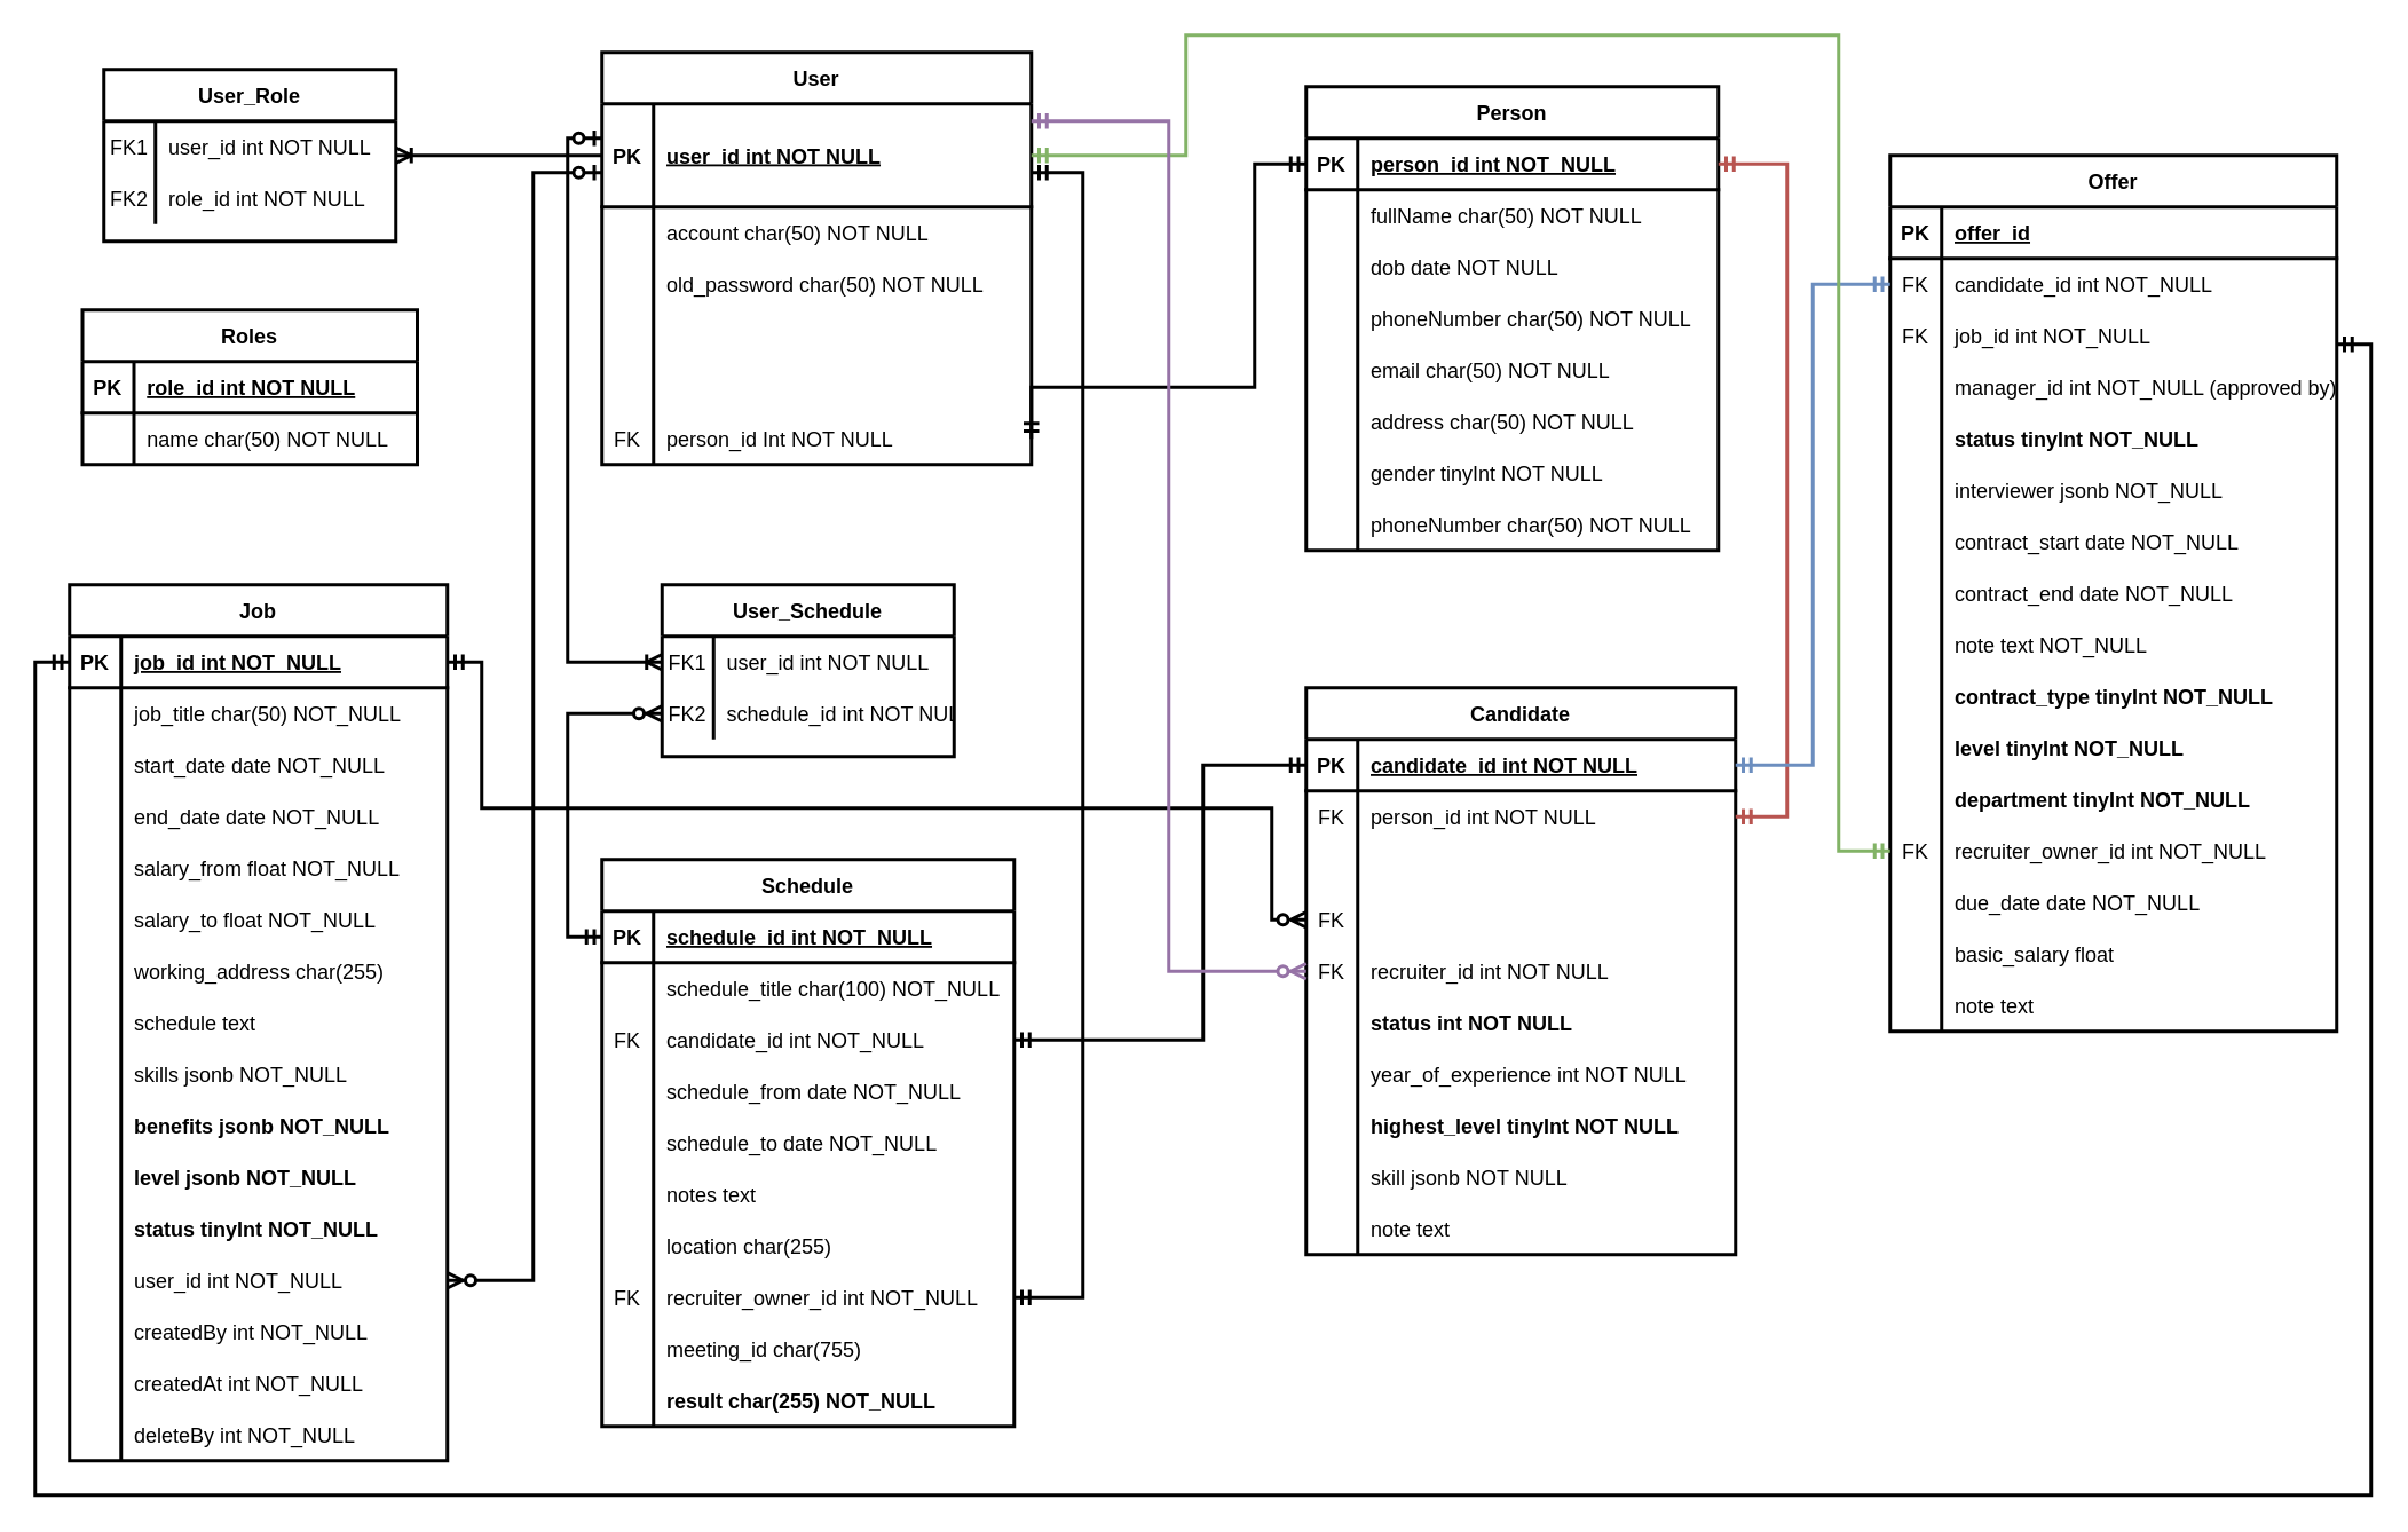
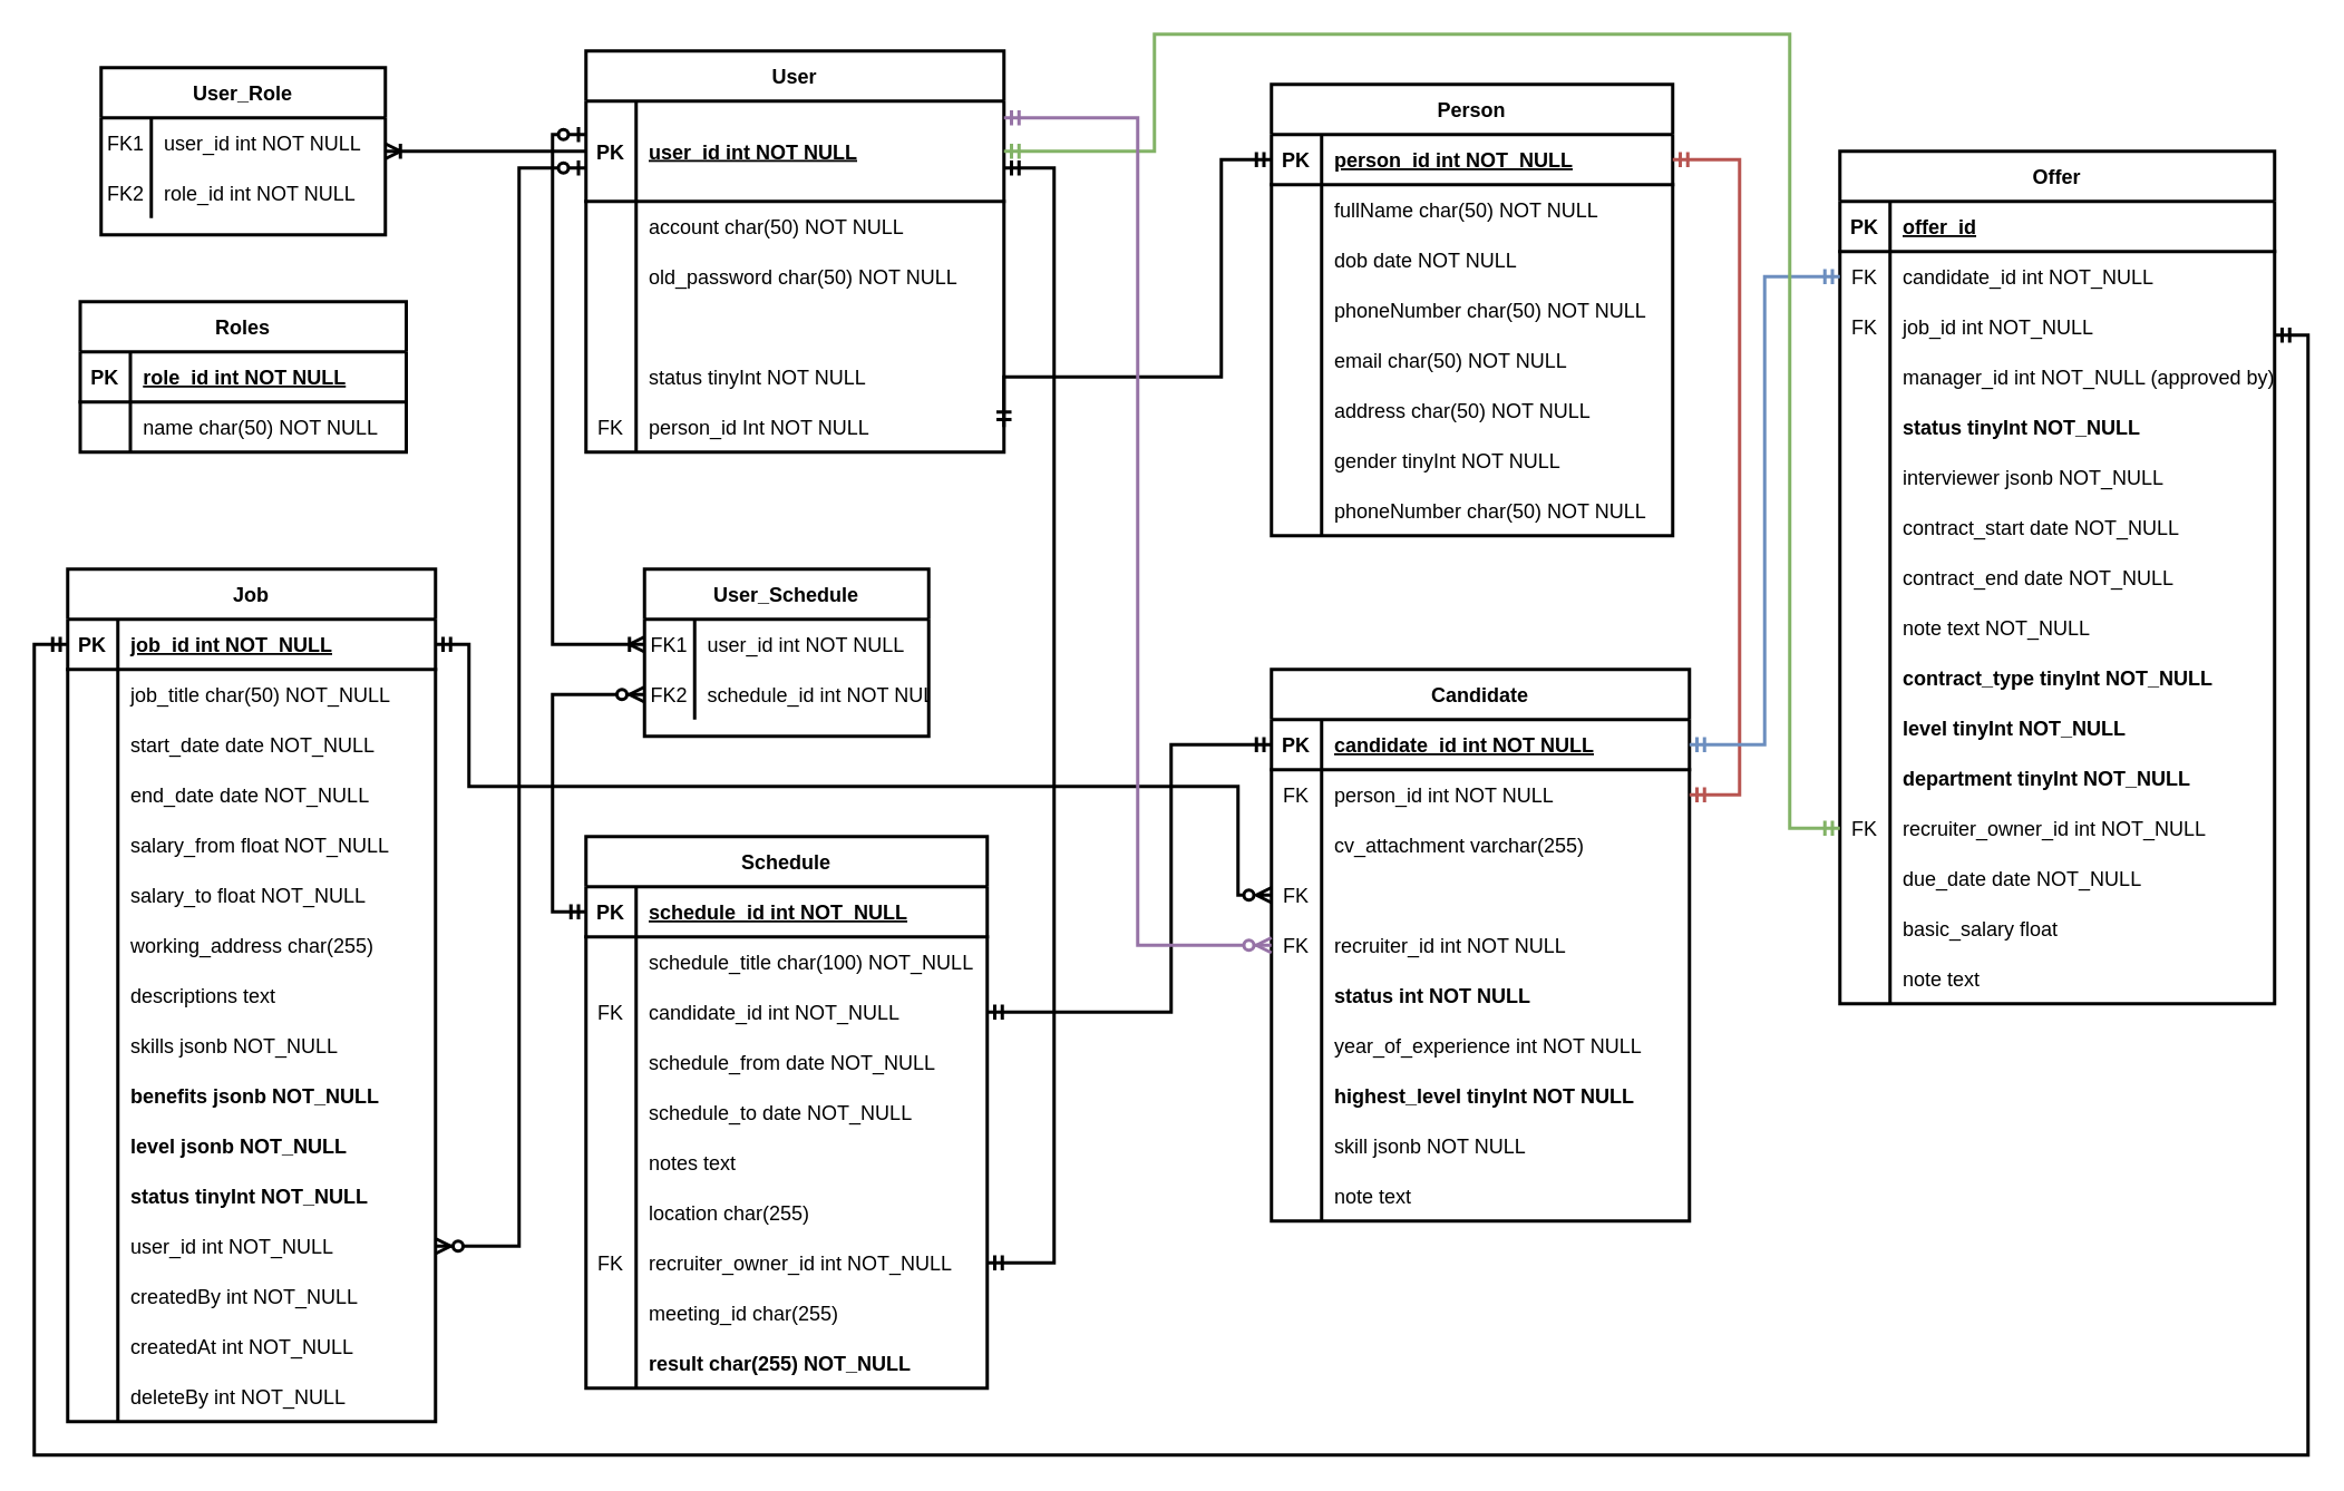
+ <mxCell id="23" value="status tinyInt NOT NULL" style="shape=partialRectangle;overflow=hidden;connectable=0;fillColor=none;top=0;left=0;bottom=0;right=0;align=left;spacingLeft=6;strokeWidth=2;" vertex="1" parent="21"><mxGeometry x="30" width="220" height="30" as="geometry"><mxRectangle width="220" height="30" as="alternateBounds" /></mxGeometry></mxCell>
+ <mxCell id="44" value="cv_attachment varchar(255)" style="shape=partialRectangle;overflow=hidden;connectable=0;fillColor=none;top=0;left=0;bottom=0;right=0;align=left;spacingLeft=6;strokeWidth=2;" vertex="1" parent="42"><mxGeometry x="30" width="220" height="30" as="geometry"><mxRectangle width="220" height="30" as="alternateBounds" /></mxGeometry></mxCell>
- <mxCell id="115" value="schedule text" style="shape=partialRectangle;connectable=0;fillColor=none;top=0;left=0;bottom=0;right=0;align=left;spacingLeft=6;overflow=hidden;strokeWidth=2;" vertex="1" parent="113"><mxGeometry x="30" width="190" height="30" as="geometry"><mxRectangle width="190" height="30" as="alternateBounds" /></mxGeometry></mxCell>
+ <mxCell id="115" value="descriptions text" style="shape=partialRectangle;connectable=0;fillColor=none;top=0;left=0;bottom=0;right=0;align=left;spacingLeft=6;overflow=hidden;strokeWidth=2;" vertex="1" parent="113"><mxGeometry x="30" width="190" height="30" as="geometry"><mxRectangle width="190" height="30" as="alternateBounds" /></mxGeometry></mxCell>
- <mxCell id="167" value="meeting_id char(755)" style="shape=partialRectangle;connectable=0;fillColor=none;top=0;left=0;bottom=0;right=0;align=left;spacingLeft=6;overflow=hidden;strokeWidth=2;" vertex="1" parent="165"><mxGeometry x="30" width="210" height="30" as="geometry"><mxRectangle width="210" height="30" as="alternateBounds" /></mxGeometry></mxCell>
+ <mxCell id="167" value="meeting_id char(255)" style="shape=partialRectangle;connectable=0;fillColor=none;top=0;left=0;bottom=0;right=0;align=left;spacingLeft=6;overflow=hidden;strokeWidth=2;" vertex="1" parent="165"><mxGeometry x="30" width="210" height="30" as="geometry"><mxRectangle width="210" height="30" as="alternateBounds" /></mxGeometry></mxCell>
